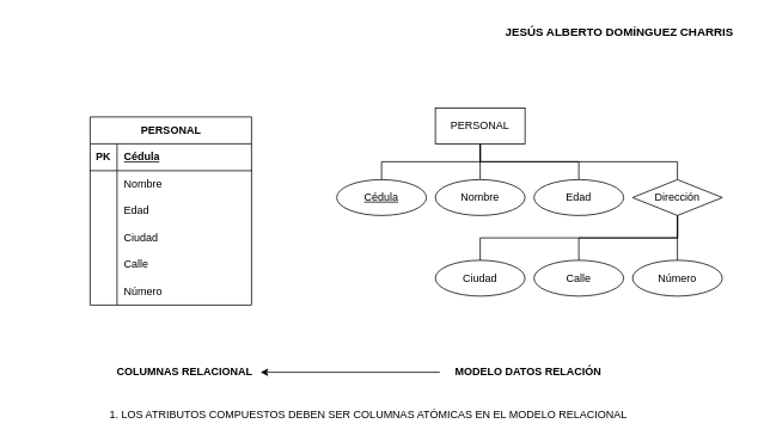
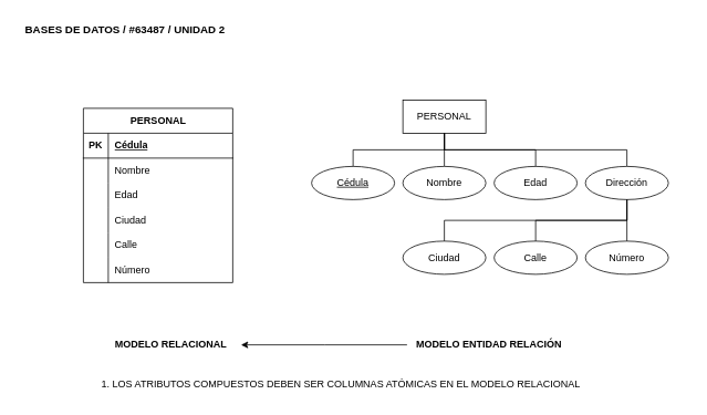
+ <mxCell id="3" value="&lt;span style=&quot;font-size: 13px;&quot;&gt;&lt;font style=&quot;font-size: 13px;&quot;&gt;BASES DE DATOS / #63487 / UNIDAD 2&lt;/font&gt;&lt;/span&gt;" style="text;html=1;align=center;verticalAlign=middle;resizable=0;points=[];autosize=1;strokeColor=none;fillColor=none;fontSize=13;fontStyle=1" parent="1" vertex="1"><mxGeometry x="20" y="20" width="260" height="30" as="geometry" /></mxCell>
- <mxCell id="2" value="&lt;span style=&quot;font-size: 13px;&quot;&gt;&lt;font style=&quot;font-size: 13px;&quot;&gt;JESÚS ALBERTO DOMÍNGUEZ CHARRIS&lt;/font&gt;&lt;/span&gt;" style="text;html=1;align=center;verticalAlign=middle;resizable=0;points=[];autosize=1;strokeColor=none;fillColor=none;fontSize=13;fontStyle=1" parent="1" vertex="1"><mxGeometry x="550" y="20" width="280" height="30" as="geometry" /></mxCell>
- <mxCell id="35" value="Dirección" style="rhombus;whiteSpace=wrap;html=1;align=center;" vertex="1" parent="1"><mxGeometry x="705" y="200" width="100" height="40" as="geometry" /></mxCell>
+ <mxCell id="35" value="Dirección" style="ellipse;whiteSpace=wrap;html=1;align=center;" vertex="1" parent="1"><mxGeometry x="705" y="200" width="100" height="40" as="geometry" /></mxCell>
- <mxCell id="33" value="COLUMNAS RELACIONAL" style="text;html=1;align=center;verticalAlign=middle;resizable=0;points=[];autosize=1;strokeColor=none;fillColor=none;fontStyle=1" parent="1" vertex="1"><mxGeometry x="125" y="400" width="160" height="30" as="geometry" /></mxCell>
+ <mxCell id="33" value="MODELO RELACIONAL" style="text;html=1;align=center;verticalAlign=middle;resizable=0;points=[];autosize=1;strokeColor=none;fillColor=none;fontStyle=1" parent="1" vertex="1"><mxGeometry x="125" y="400" width="160" height="30" as="geometry" /></mxCell>
- <mxCell id="32" value="MODELO DATOS RELACIÓN&amp;nbsp;" style="text;html=1;align=center;verticalAlign=middle;resizable=0;points=[];autosize=1;strokeColor=none;fillColor=none;fontStyle=1" parent="1" vertex="1"><mxGeometry x="490" y="400" width="200" height="30" as="geometry" /></mxCell>
+ <mxCell id="32" value="MODELO ENTIDAD RELACIÓN&amp;nbsp;" style="text;html=1;align=center;verticalAlign=middle;resizable=0;points=[];autosize=1;strokeColor=none;fillColor=none;fontStyle=1" parent="1" vertex="1"><mxGeometry x="490" y="400" width="200" height="30" as="geometry" /></mxCell>
